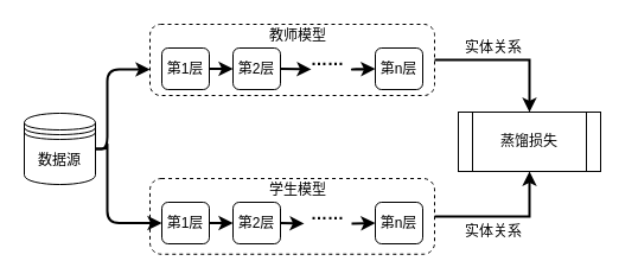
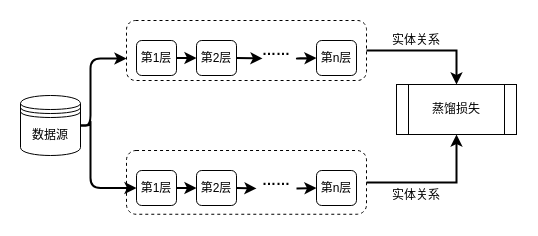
- <mxCell id="21" value="教师模型" style="text;html=1;strokeColor=none;fillColor=none;align=center;verticalAlign=middle;whiteSpace=wrap;rounded=0;dashed=1;" parent="1" vertex="1"><mxGeometry x="196" y="20" width="110" height="20" as="geometry" /></mxCell>
- <mxCell id="25" value="蒸馏损失" style="shape=process;whiteSpace=wrap;html=1;backgroundOutline=1;fillColor=none;" parent="1" vertex="1"><mxGeometry x="386" y="94" width="120" height="50" as="geometry" /></mxCell>
+ <mxCell id="25" value="蒸馏损失" style="shape=process;whiteSpace=wrap;html=1;backgroundOutline=1;fillColor=none;" parent="1" vertex="1"><mxGeometry x="396" y="84" width="120" height="50" as="geometry" /></mxCell>
- <mxCell id="22" value="学生模型" style="text;html=1;strokeColor=none;fillColor=none;align=center;verticalAlign=middle;whiteSpace=wrap;rounded=0;dashed=1;" parent="1" vertex="1"><mxGeometry x="191" y="150" width="120" height="20" as="geometry" /></mxCell>
